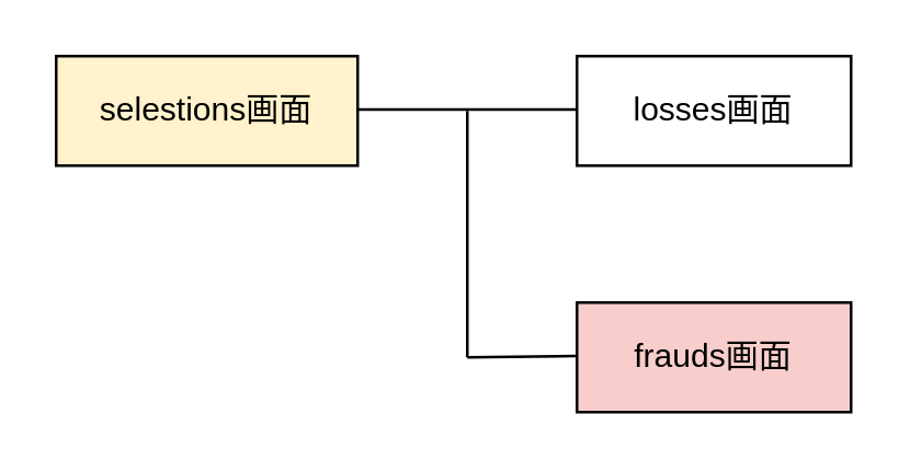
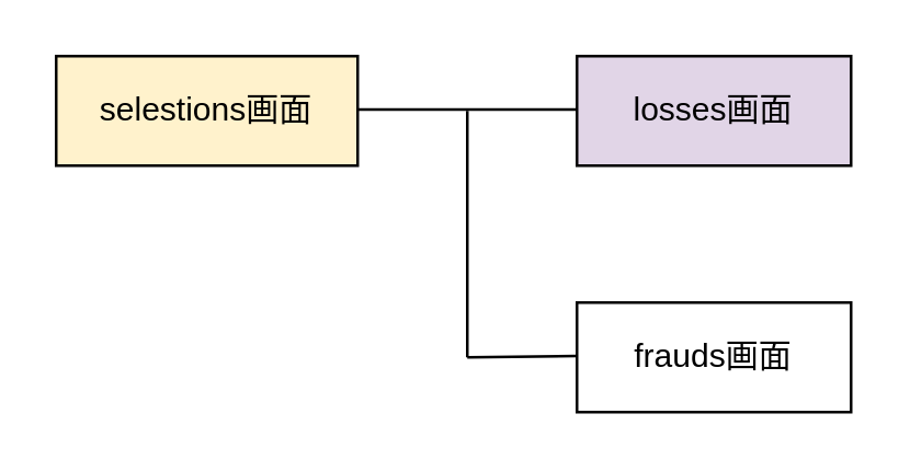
- <mxCell id="3" value="losses画面" style="whiteSpace=wrap;html=1;align=center;" vertex="1" parent="1"><mxGeometry x="210" y="20" width="100" height="40" as="geometry" /></mxCell>
+ <mxCell id="3" value="losses画面" style="whiteSpace=wrap;html=1;align=center;fillColor=#e1d5e7;" vertex="1" parent="1"><mxGeometry x="210" y="20" width="100" height="40" as="geometry" /></mxCell>
- <mxCell id="4" value="frauds画面" style="whiteSpace=wrap;html=1;align=center;fillColor=#f8cecc;" vertex="1" parent="1"><mxGeometry x="210" y="110" width="100" height="40" as="geometry" /></mxCell>
+ <mxCell id="4" value="frauds画面" style="whiteSpace=wrap;html=1;align=center;" vertex="1" parent="1"><mxGeometry x="210" y="110" width="100" height="40" as="geometry" /></mxCell>
